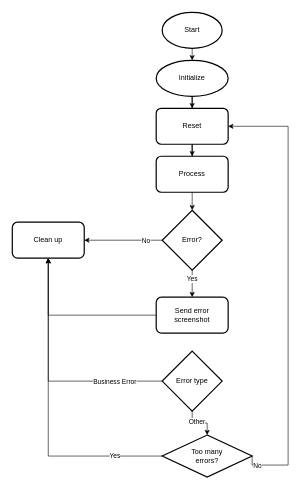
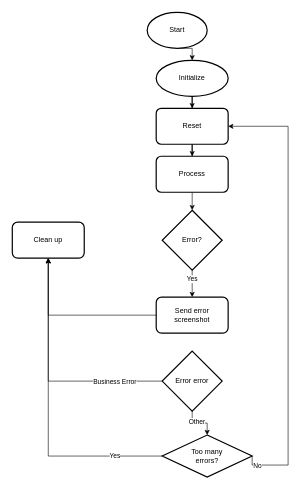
- <mxCell id="3" value="Start" style="strokeWidth=2;html=1;shape=mxgraph.flowchart.start_1;whiteSpace=wrap;" parent="1" vertex="1"><mxGeometry x="270" y="20" width="100" height="60" as="geometry" /></mxCell>
+ <mxCell id="3" value="Start" style="strokeWidth=2;html=1;shape=mxgraph.flowchart.start_1;whiteSpace=wrap;" parent="1" vertex="1"><mxGeometry x="245" y="20" width="100" height="60" as="geometry" /></mxCell>
- <mxCell id="10" value="" style="edgeStyle=orthogonalEdgeStyle;rounded=0;orthogonalLoop=1;jettySize=auto;html=1;" parent="1" source="14" target="15" edge="1"><mxGeometry relative="1" as="geometry" /></mxCell>
- <mxCell id="11" value="No" style="edgeLabel;html=1;align=center;verticalAlign=middle;resizable=0;points=[];" parent="10" vertex="1" connectable="0"><mxGeometry x="-0.652" relative="1" as="geometry"><mxPoint x="-5" as="offset" /></mxGeometry></mxCell>
- <mxCell id="27" value="Error type" style="strokeWidth=2;html=1;shape=mxgraph.flowchart.decision;whiteSpace=wrap;" parent="1" vertex="1"><mxGeometry x="270" y="585" width="100" height="100" as="geometry" /></mxCell>
+ <mxCell id="27" value="Error error" style="strokeWidth=2;html=1;shape=mxgraph.flowchart.decision;whiteSpace=wrap;" parent="1" vertex="1"><mxGeometry x="270" y="585" width="100" height="100" as="geometry" /></mxCell>
